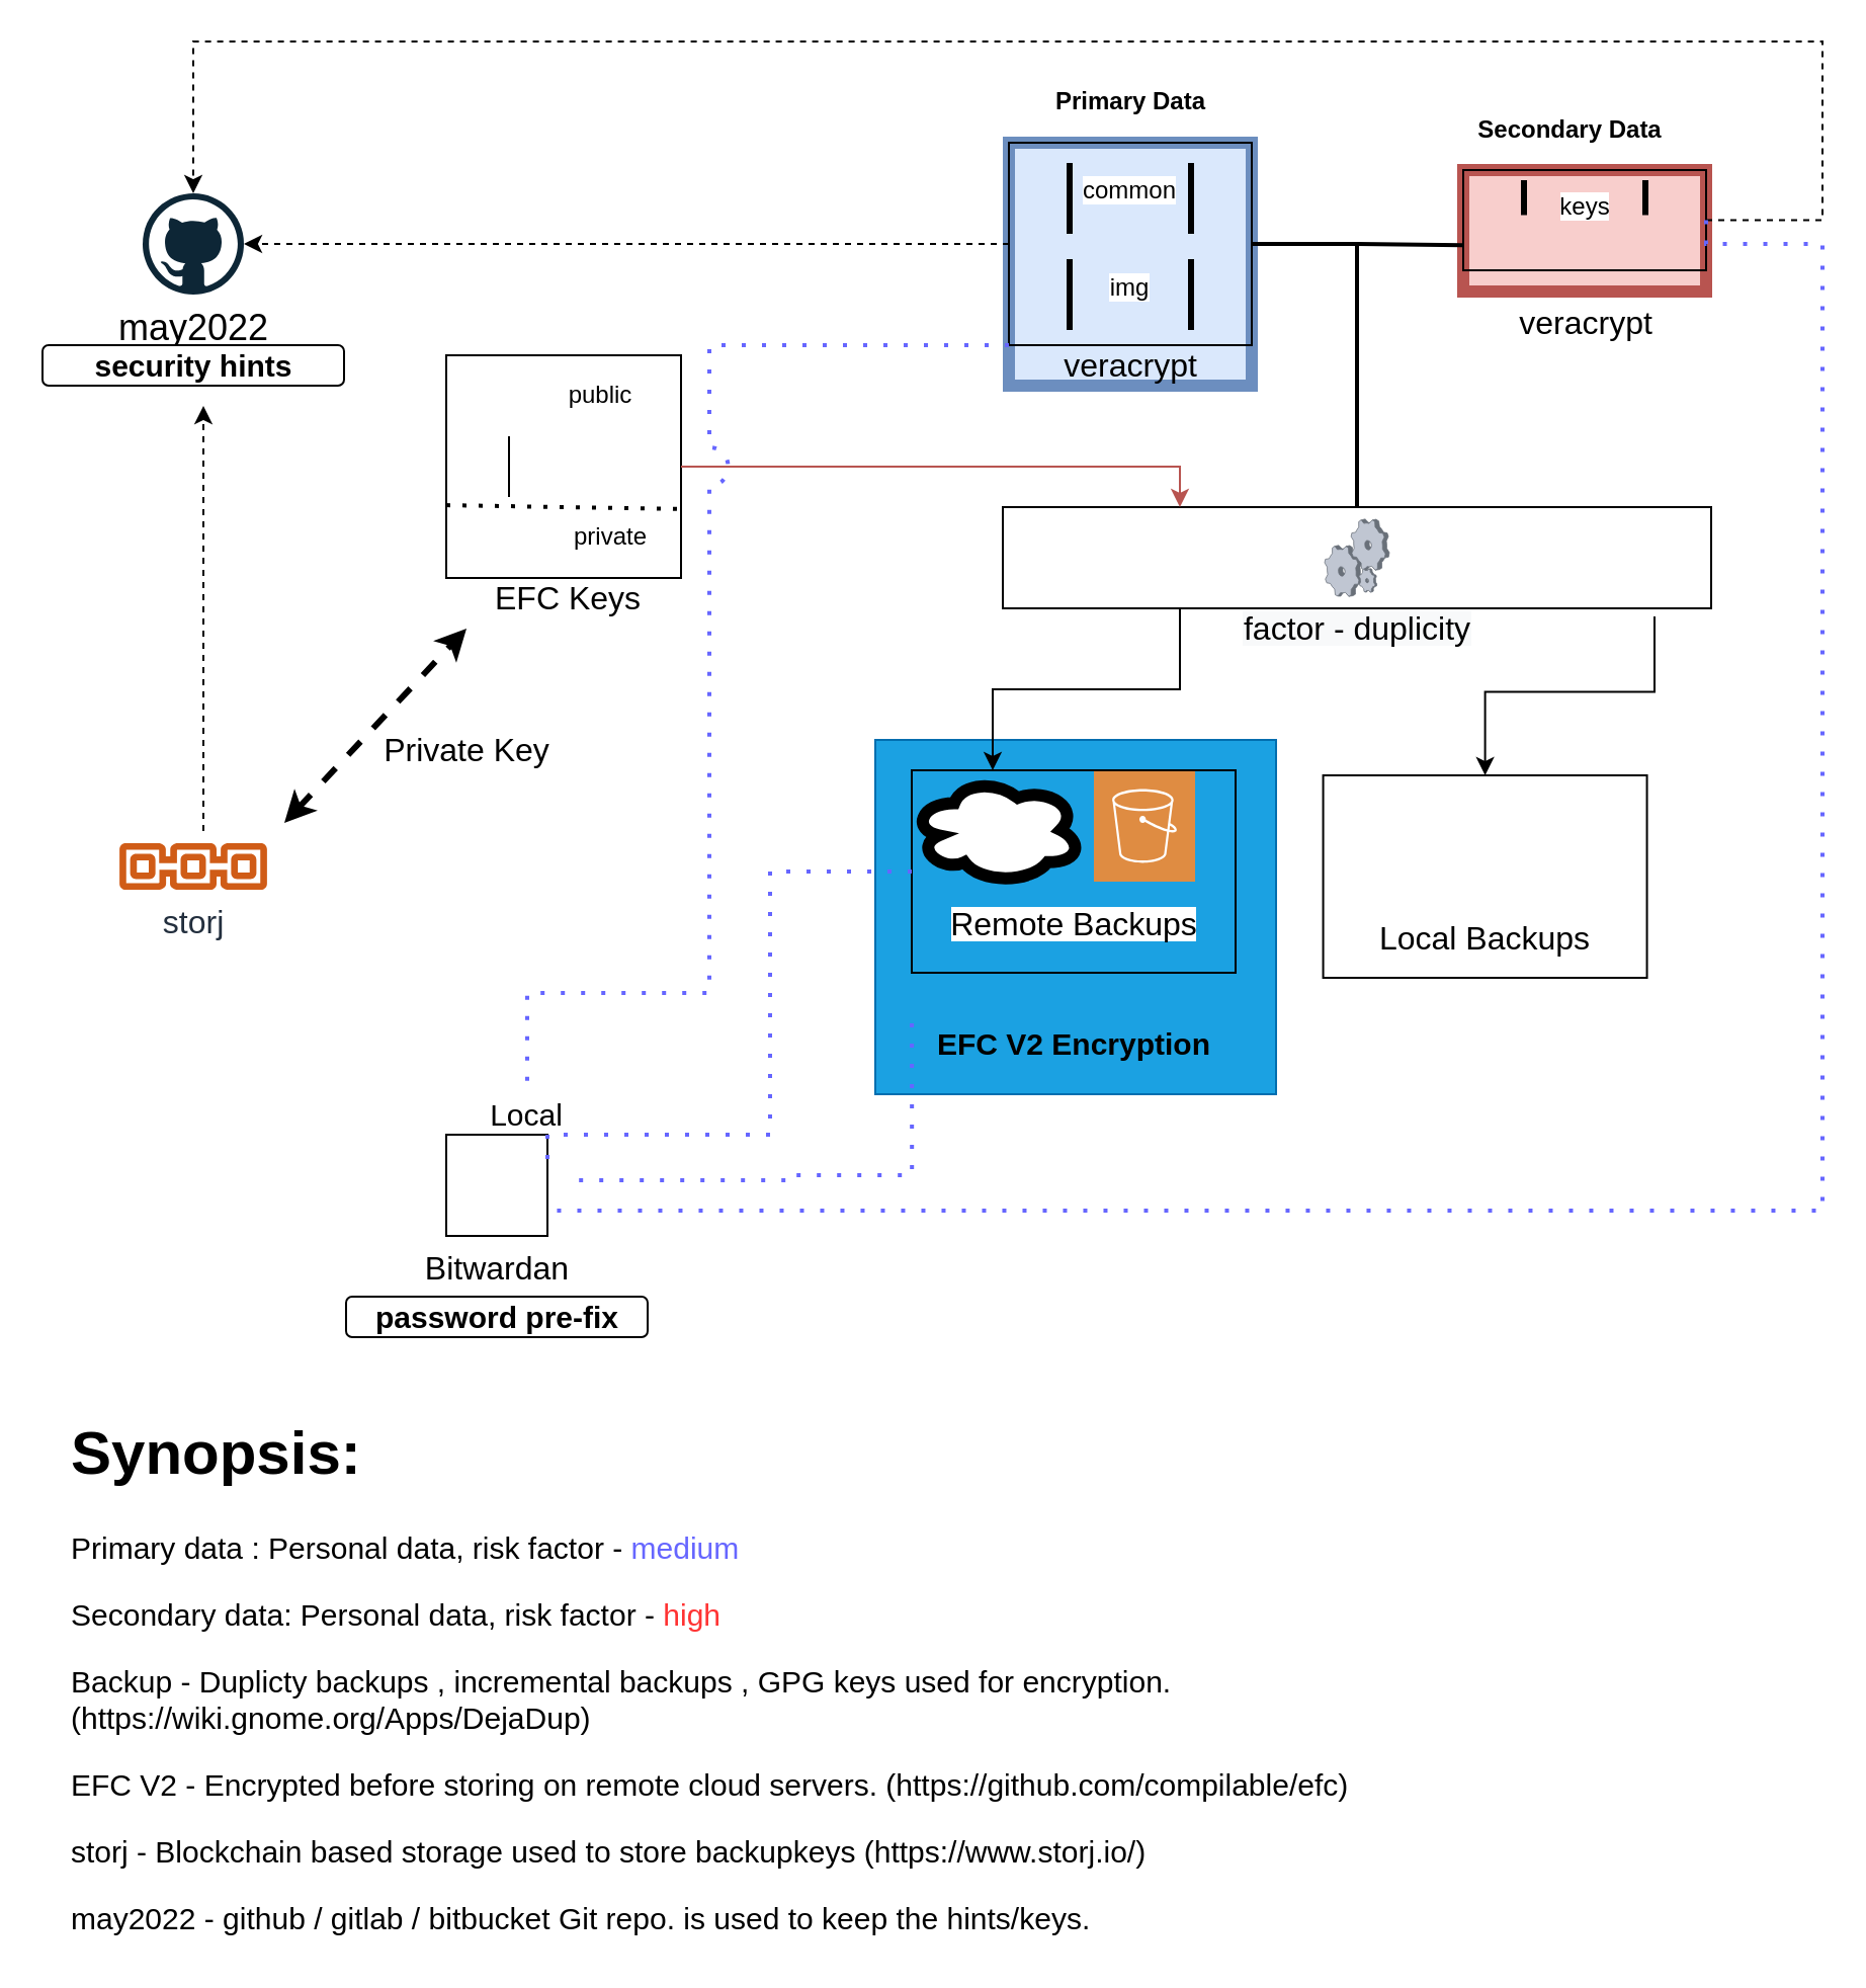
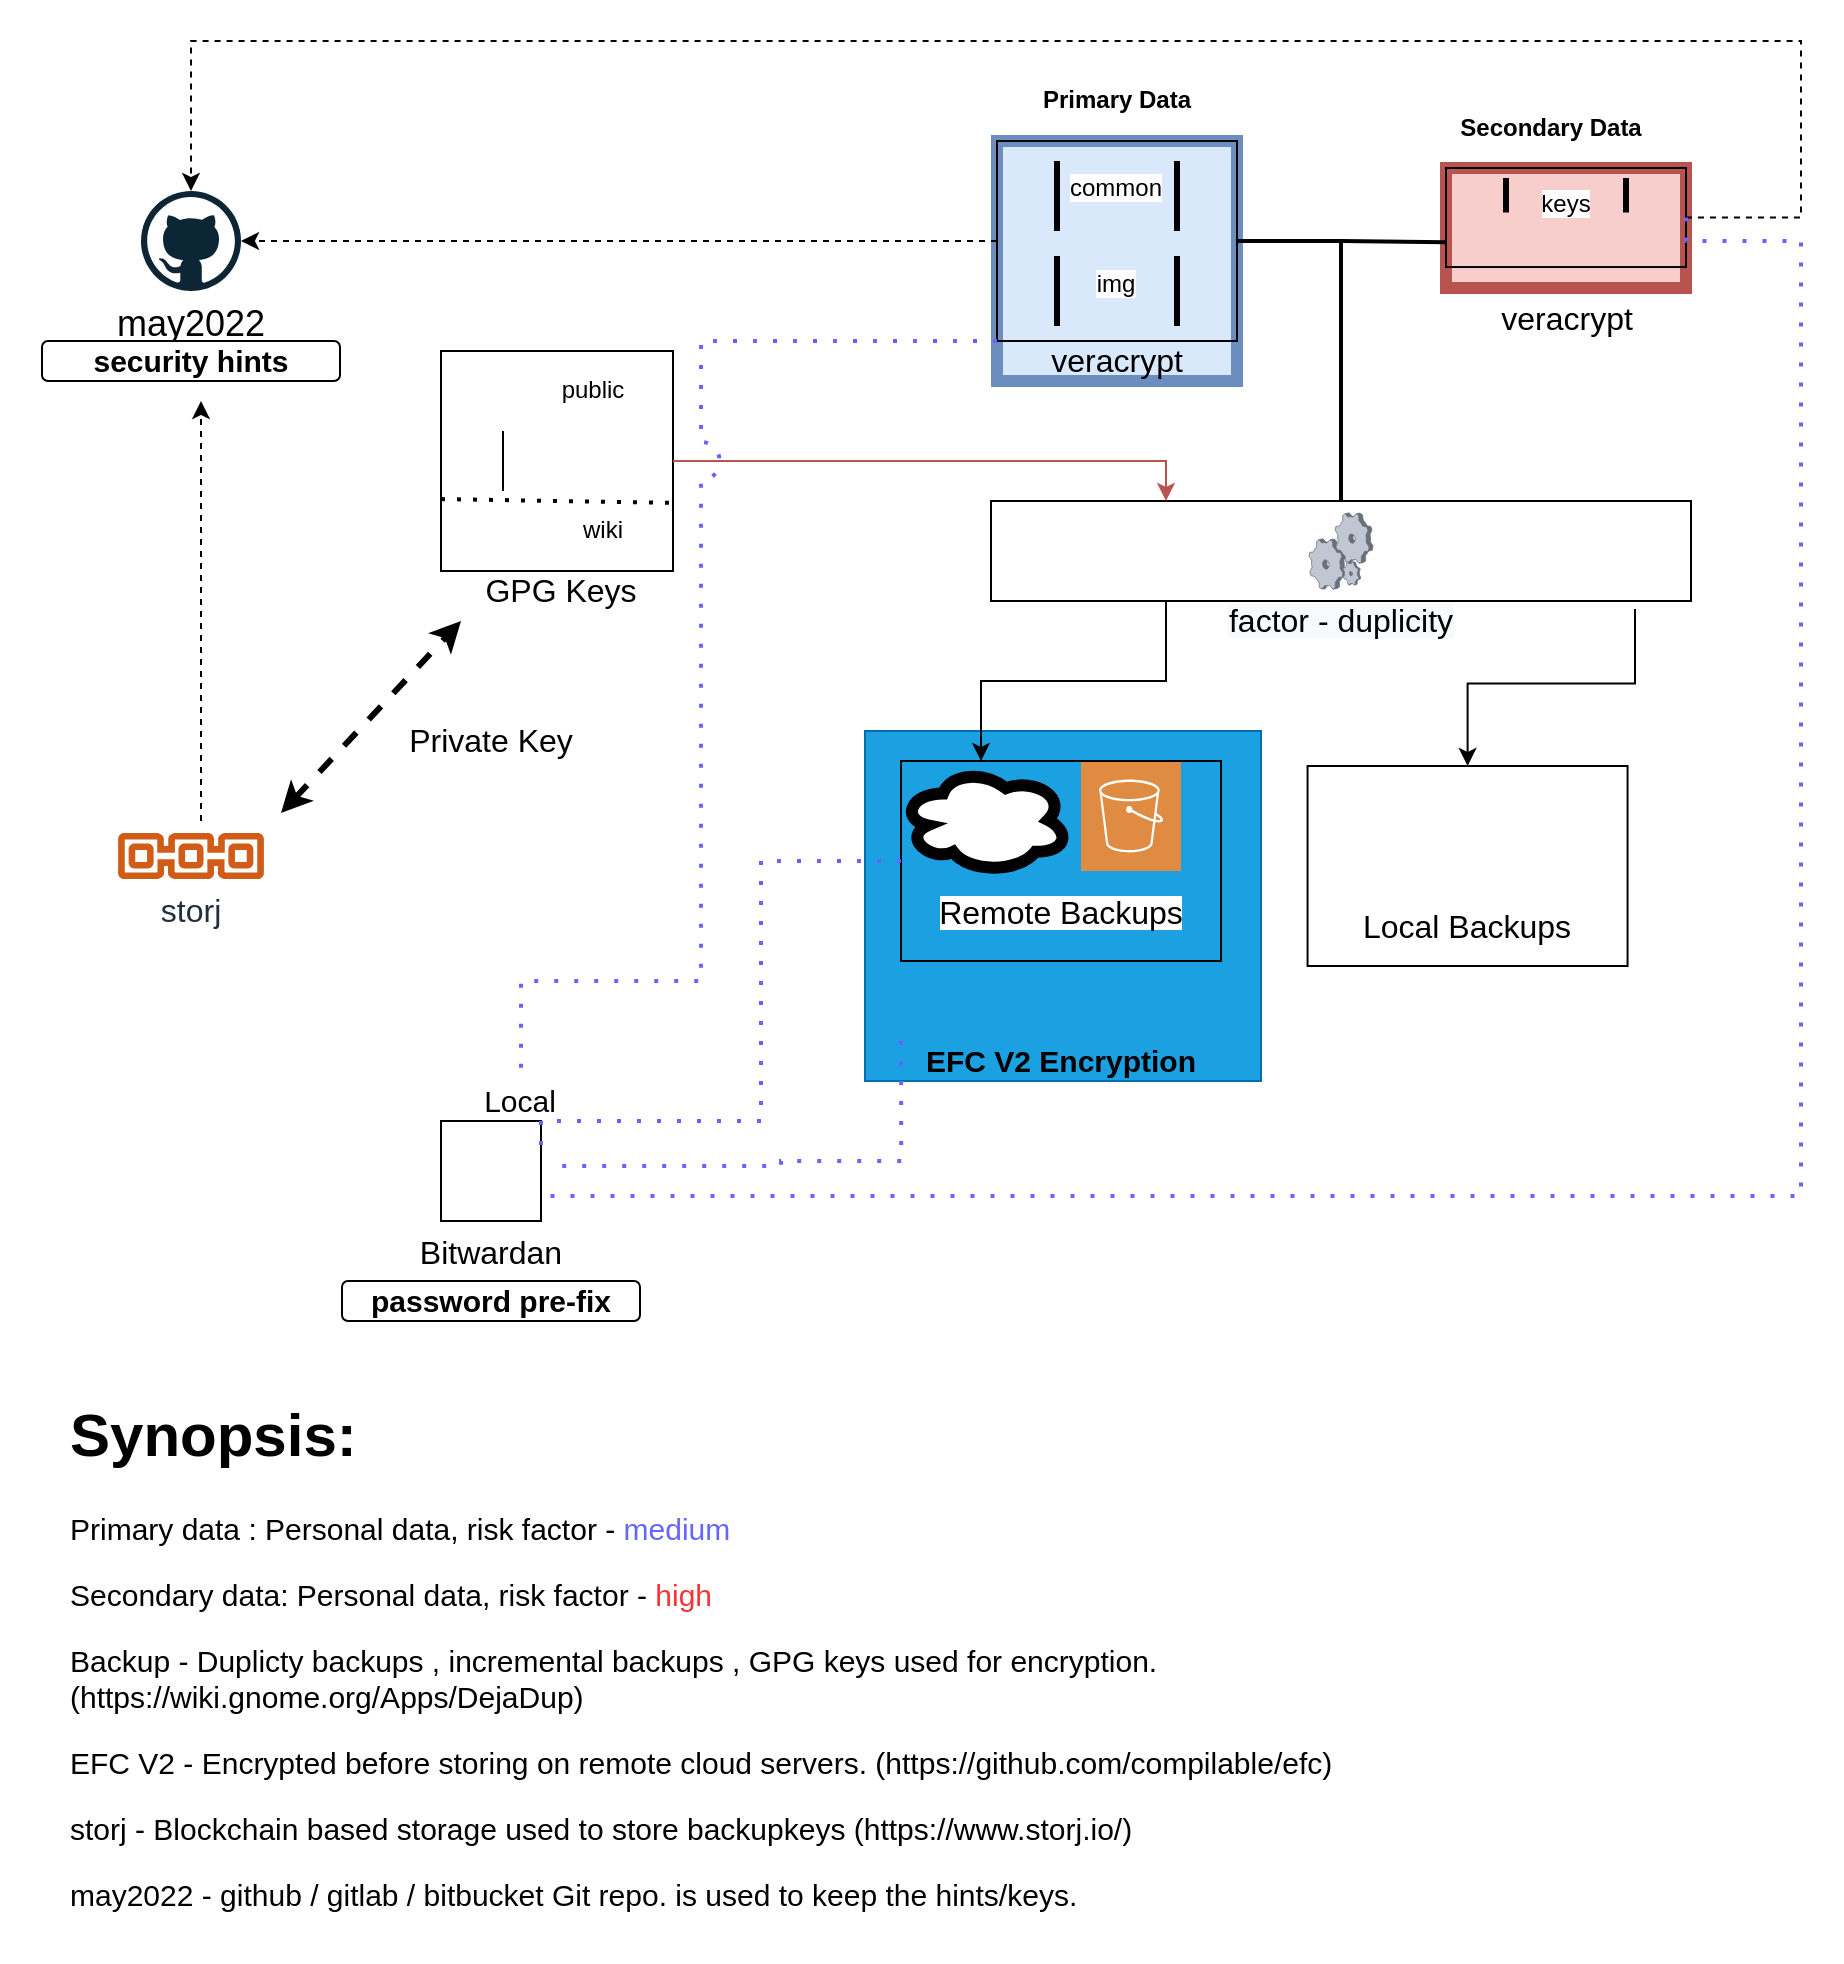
- <mxCell id="9" value="private" style="text;html=1;align=center;verticalAlign=middle;resizable=0;points=[];autosize=1;strokeColor=none;fontColor=#000000;" parent="4" vertex="1"><mxGeometry x="66" y="80" width="50" height="20" as="geometry" /></mxCell>
+ <mxCell id="9" value="wiki" style="text;html=1;align=center;verticalAlign=middle;resizable=0;points=[];autosize=1;strokeColor=none;fontColor=#000000;" parent="4" vertex="1"><mxGeometry x="66" y="80" width="50" height="20" as="geometry" /></mxCell>
- <mxCell id="11" value="&lt;font style=&quot;font-size: 16px&quot;&gt;EFC Keys&lt;/font&gt;" style="text;html=1;align=center;verticalAlign=middle;resizable=0;points=[];autosize=1;strokeColor=none;fontColor=#000000;" parent="4" vertex="1"><mxGeometry x="25" y="110" width="90" height="20" as="geometry" /></mxCell>
+ <mxCell id="11" value="&lt;font style=&quot;font-size: 16px&quot;&gt;GPG Keys&lt;/font&gt;" style="text;html=1;align=center;verticalAlign=middle;resizable=0;points=[];autosize=1;strokeColor=none;fontColor=#000000;" parent="4" vertex="1"><mxGeometry x="25" y="110" width="90" height="20" as="geometry" /></mxCell>
- <mxCell id="16" value="Private Key" style="text;html=1;align=center;verticalAlign=middle;resizable=0;points=[];autosize=1;strokeColor=none;fontSize=16;fontColor=#000000;" parent="1" vertex="1"><mxGeometry x="180" y="360" width="100" height="20" as="geometry" /></mxCell>
+ <mxCell id="16" value="Private Key" style="text;html=1;align=center;verticalAlign=middle;resizable=0;points=[];autosize=1;strokeColor=none;fontSize=16;fontColor=#000000;" parent="1" vertex="1"><mxGeometry x="195" y="360" width="100" height="20" as="geometry" /></mxCell>
- <mxCell id="59" value="EFC V2 Encryption" style="text;html=1;align=center;verticalAlign=middle;resizable=0;points=[];autosize=1;strokeColor=none;fillColor=none;fontSize=15;fontStyle=1" vertex="1" parent="1"><mxGeometry x="455" y="505" width="150" height="20" as="geometry" /></mxCell>
+ <mxCell id="59" value="EFC V2 Encryption" style="text;html=1;align=center;verticalAlign=middle;resizable=0;points=[];autosize=1;strokeColor=none;fillColor=none;fontSize=15;fontStyle=1" vertex="1" parent="1"><mxGeometry x="455" y="520" width="150" height="20" as="geometry" /></mxCell>
